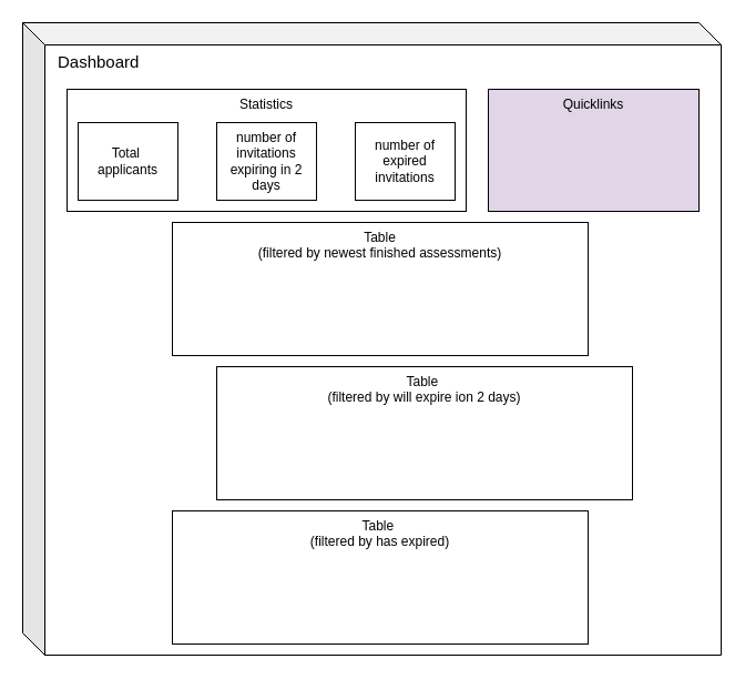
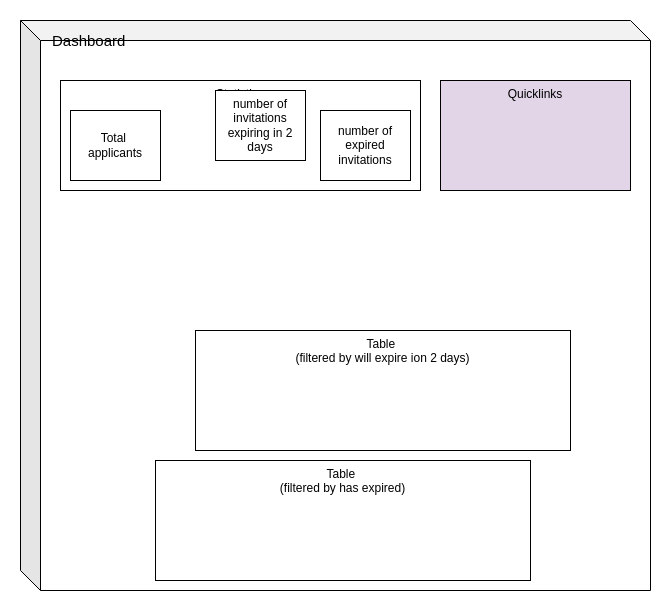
- <mxCell id="3" value="&lt;div align=&quot;left&quot;&gt;Dashboard&lt;/div&gt;" style="text;html=1;align=left;verticalAlign=middle;whiteSpace=wrap;rounded=0;fontSize=15;" parent="1" vertex="1"><mxGeometry x="50" y="40" width="170" height="30" as="geometry" /></mxCell>
+ <mxCell id="3" value="&lt;div align=&quot;left&quot;&gt;Dashboard&lt;/div&gt;" style="text;html=1;align=left;verticalAlign=middle;whiteSpace=wrap;rounded=0;fontSize=15;" parent="1" vertex="1"><mxGeometry x="50" y="25" width="170" height="30" as="geometry" /></mxCell>
- <mxCell id="10" value="number of invitations expiring in 2 days" style="rounded=0;whiteSpace=wrap;html=1;" vertex="1" parent="1"><mxGeometry x="195" y="110" width="90" height="70" as="geometry" /></mxCell>
+ <mxCell id="10" value="number of invitations expiring in 2 days" style="rounded=0;whiteSpace=wrap;html=1;" vertex="1" parent="1"><mxGeometry x="215" y="90" width="90" height="70" as="geometry" /></mxCell>
- <mxCell id="6" value="Table&lt;br&gt;(filtered by newest finished assessments)" style="rounded=0;whiteSpace=wrap;html=1;verticalAlign=top;" vertex="1" parent="1"><mxGeometry x="155" y="200" width="375" height="120" as="geometry" /></mxCell>
